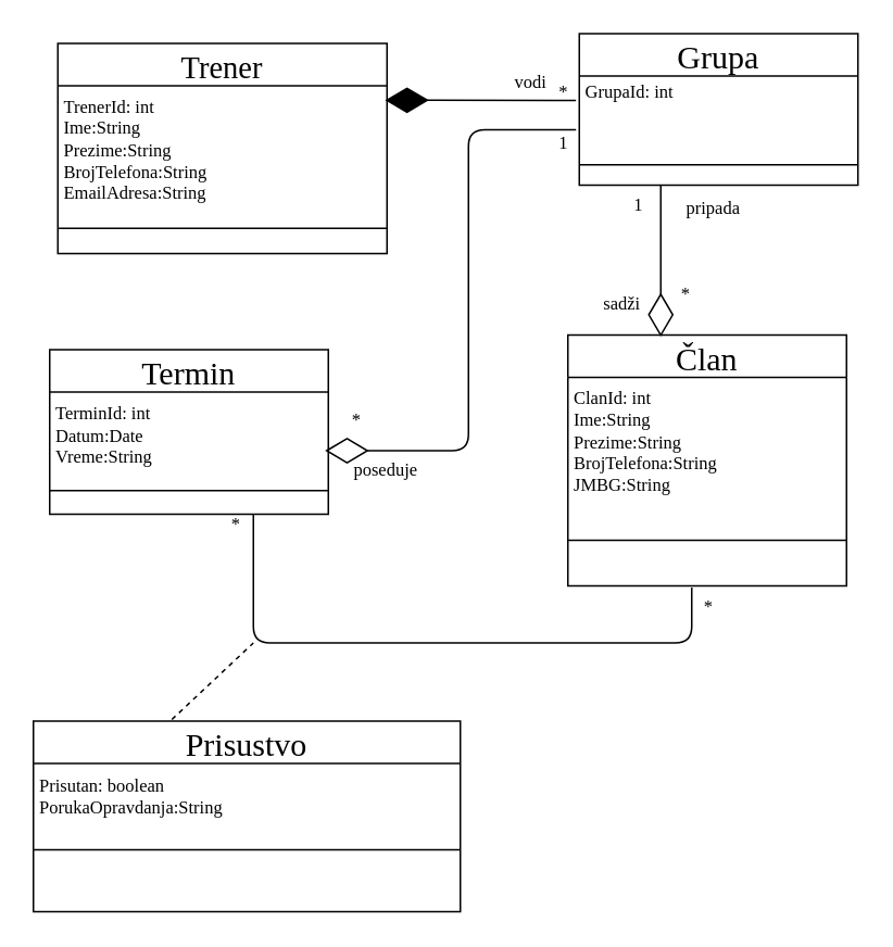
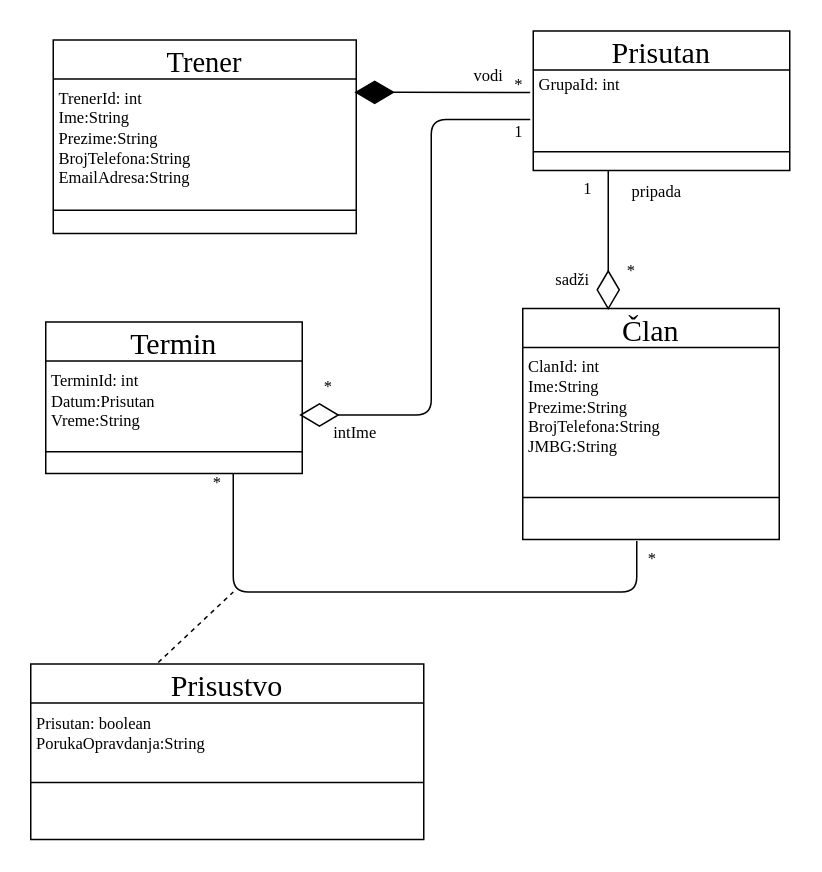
- <mxCell id="5" value="Grupa" style="swimlane;fontStyle=0;childLayout=stackLayout;horizontal=1;startSize=26;fillColor=none;horizontalStack=0;resizeParent=1;resizeParentMax=0;resizeLast=0;collapsible=1;marginBottom=0;sketch=0;hachureGap=4;fontFamily=Verdana;fontSize=20;swimlaneLine=1;rounded=0;" vertex="1" parent="1"><mxGeometry x="355" y="20" width="171" height="93" as="geometry" /></mxCell>
+ <mxCell id="5" value="Prisutan" style="swimlane;fontStyle=0;childLayout=stackLayout;horizontal=1;startSize=26;fillColor=none;horizontalStack=0;resizeParent=1;resizeParentMax=0;resizeLast=0;collapsible=1;marginBottom=0;sketch=0;hachureGap=4;fontFamily=Verdana;fontSize=20;swimlaneLine=1;rounded=0;" vertex="1" parent="1"><mxGeometry x="355" y="20" width="171" height="93" as="geometry" /></mxCell>
- <mxCell id="18" value="&lt;font style=&quot;font-size: 11px ; line-height: 0.3&quot;&gt;&lt;br&gt;TerminId: int&lt;br style=&quot;font-size: 11px&quot;&gt;Datum:Date&lt;br style=&quot;font-size: 11px&quot;&gt;Vreme:String&lt;br style=&quot;font-size: 11px&quot;&gt;&lt;/font&gt;" style="text;html=1;align=left;verticalAlign=middle;resizable=0;points=[];autosize=1;strokeColor=none;fillColor=none;sketch=0;hachureGap=4;fontFamily=Verdana;fontSize=11;spacing=3;spacingTop=-11;spacingLeft=1;spacingBottom=-5;rounded=0;" vertex="1" parent="17"><mxGeometry y="26" width="171" height="46" as="geometry" /></mxCell>
+ <mxCell id="18" value="&lt;font style=&quot;font-size: 11px ; line-height: 0.3&quot;&gt;&lt;br&gt;TerminId: int&lt;br style=&quot;font-size: 11px&quot;&gt;Datum:Prisutan&lt;br style=&quot;font-size: 11px&quot;&gt;Vreme:String&lt;br style=&quot;font-size: 11px&quot;&gt;&lt;/font&gt;" style="text;html=1;align=left;verticalAlign=middle;resizable=0;points=[];autosize=1;strokeColor=none;fillColor=none;sketch=0;hachureGap=4;fontFamily=Verdana;fontSize=11;spacing=3;spacingTop=-11;spacingLeft=1;spacingBottom=-5;rounded=0;" vertex="1" parent="17"><mxGeometry y="26" width="171" height="46" as="geometry" /></mxCell>
- <mxCell id="33" value="poseduje" style="text;html=1;align=center;verticalAlign=middle;resizable=0;points=[];autosize=1;strokeColor=none;fillColor=none;sketch=0;hachureGap=4;fontFamily=Verdana;fontSize=11;" vertex="1" parent="1"><mxGeometry x="206" y="279" width="60" height="17" as="geometry" /></mxCell>
+ <mxCell id="33" value="intIme" style="text;html=1;align=center;verticalAlign=middle;resizable=0;points=[];autosize=1;strokeColor=none;fillColor=none;sketch=0;hachureGap=4;fontFamily=Verdana;fontSize=11;" vertex="1" parent="1"><mxGeometry x="206" y="279" width="60" height="17" as="geometry" /></mxCell>
